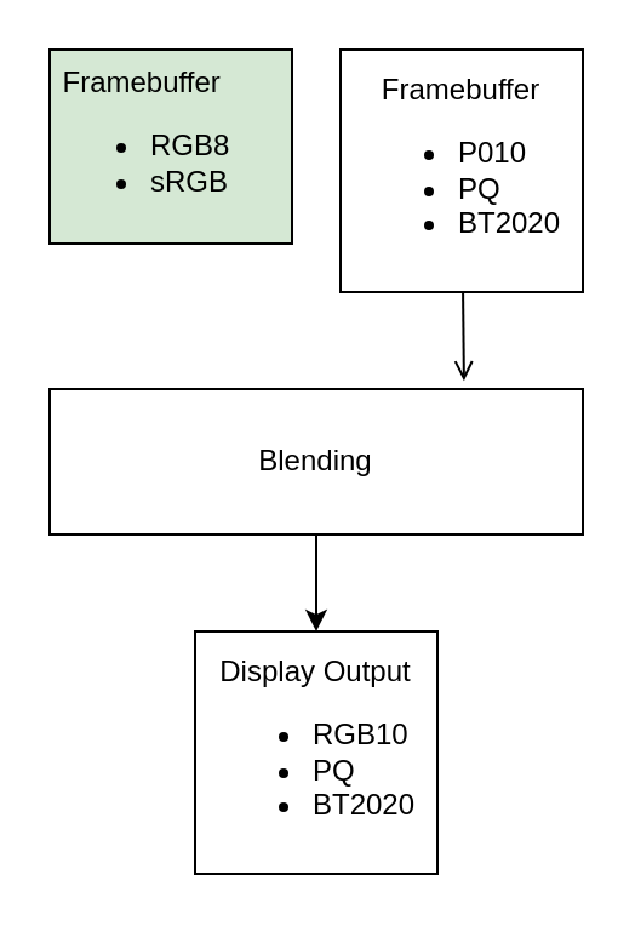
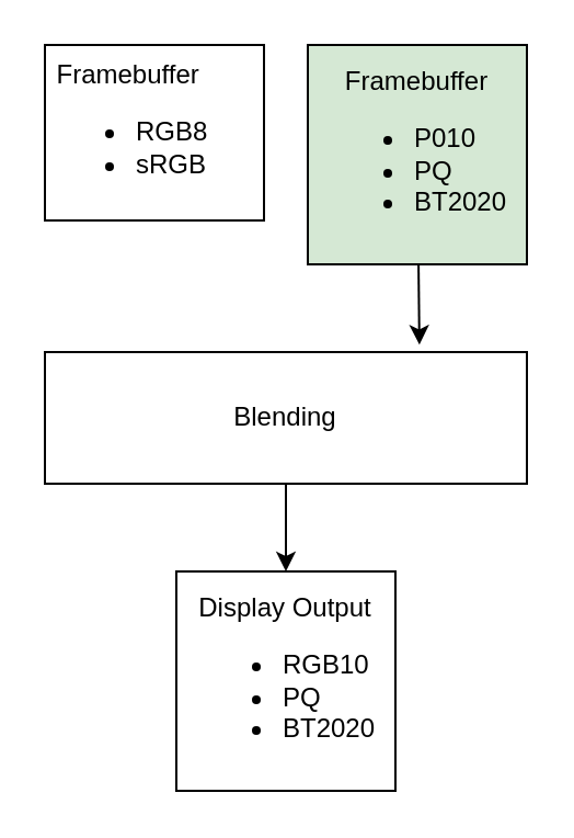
- <mxCell id="2" value="&lt;div style=&quot;text-align: center&quot;&gt;&lt;span&gt;Framebuffer&lt;/span&gt;&lt;/div&gt;&lt;div&gt;&lt;ul&gt;&lt;li&gt;&lt;span&gt;RGB8&lt;/span&gt;&lt;/li&gt;&lt;li&gt;&lt;span&gt;sRGB&lt;/span&gt;&lt;/li&gt;&lt;/ul&gt;&lt;/div&gt;" style="rounded=0;whiteSpace=wrap;html=1;align=left;fillColor=#d5e8d4;" vertex="1" parent="1"><mxGeometry x="20" y="20" width="100" height="80" as="geometry" /></mxCell>
+ <mxCell id="2" value="&lt;div style=&quot;text-align: center&quot;&gt;&lt;span&gt;Framebuffer&lt;/span&gt;&lt;/div&gt;&lt;div&gt;&lt;ul&gt;&lt;li&gt;&lt;span&gt;RGB8&lt;/span&gt;&lt;/li&gt;&lt;li&gt;&lt;span&gt;sRGB&lt;/span&gt;&lt;/li&gt;&lt;/ul&gt;&lt;/div&gt;" style="rounded=0;whiteSpace=wrap;html=1;align=left;" vertex="1" parent="1"><mxGeometry x="20" y="20" width="100" height="80" as="geometry" /></mxCell>
- <mxCell id="6" value="Framebuffer&lt;br&gt;&lt;ul&gt;&lt;li style=&quot;text-align: left&quot;&gt;P010&lt;/li&gt;&lt;li style=&quot;text-align: left&quot;&gt;PQ&lt;/li&gt;&lt;li style=&quot;text-align: left&quot;&gt;BT2020&lt;/li&gt;&lt;/ul&gt;" style="rounded=0;whiteSpace=wrap;html=1;" vertex="1" parent="1"><mxGeometry x="140" y="20" width="100" height="100" as="geometry" /></mxCell>
+ <mxCell id="6" value="Framebuffer&lt;br&gt;&lt;ul&gt;&lt;li style=&quot;text-align: left&quot;&gt;P010&lt;/li&gt;&lt;li style=&quot;text-align: left&quot;&gt;PQ&lt;/li&gt;&lt;li style=&quot;text-align: left&quot;&gt;BT2020&lt;/li&gt;&lt;/ul&gt;" style="rounded=0;whiteSpace=wrap;html=1;fillColor=#d5e8d4;" vertex="1" parent="1"><mxGeometry x="140" y="20" width="100" height="100" as="geometry" /></mxCell>
- <mxCell id="5" value="" style="edgeStyle=none;rounded=0;orthogonalLoop=1;jettySize=auto;html=1;entryX=0.777;entryY=-0.056;entryDx=0;entryDy=0;entryPerimeter=0;endArrow=open;" edge="1" parent="1" source="6" target="4"><mxGeometry relative="1" as="geometry"><mxPoint x="190" y="100" as="targetPoint" /></mxGeometry></mxCell>
+ <mxCell id="5" value="" style="edgeStyle=none;rounded=0;orthogonalLoop=1;jettySize=auto;html=1;entryX=0.777;entryY=-0.056;entryDx=0;entryDy=0;entryPerimeter=0;" edge="1" parent="1" source="6" target="4"><mxGeometry relative="1" as="geometry"><mxPoint x="190" y="100" as="targetPoint" /></mxGeometry></mxCell>
